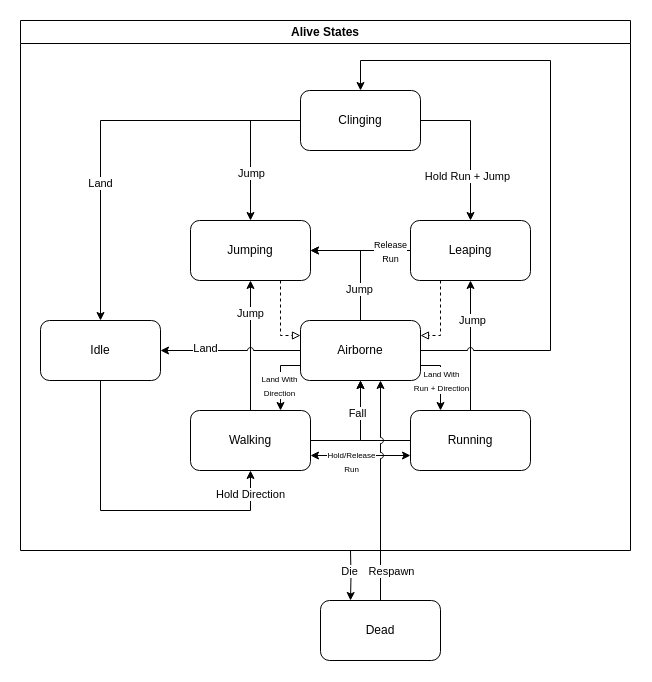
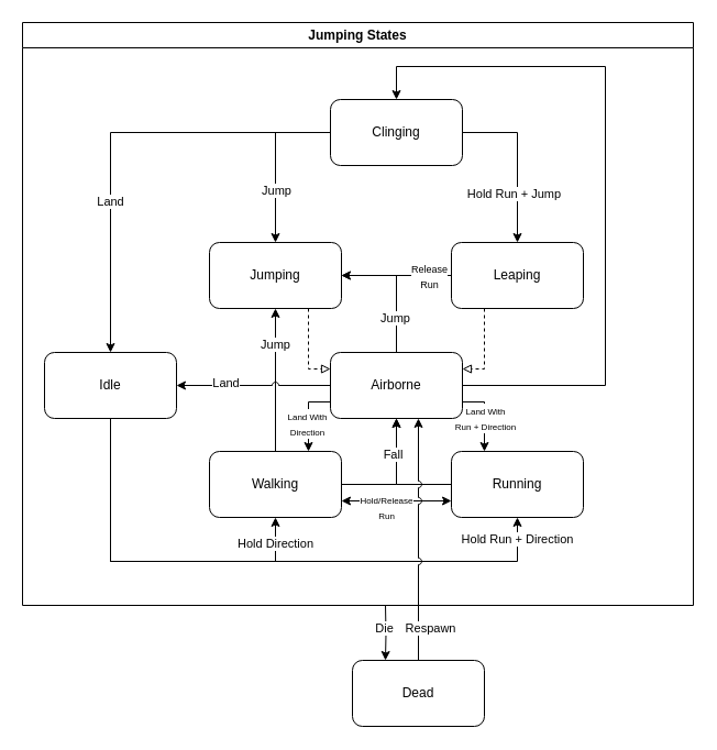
- <mxCell id="46" value="Alive States" style="swimlane;whiteSpace=wrap;html=1;startSize=23;" vertex="1" parent="1"><mxGeometry x="20" y="20" width="610" height="530" as="geometry" /></mxCell>
+ <mxCell id="46" value="Jumping States" style="swimlane;whiteSpace=wrap;html=1;startSize=23;" vertex="1" parent="1"><mxGeometry x="20" y="20" width="610" height="530" as="geometry" /></mxCell>
- <mxCell id="13" style="edgeStyle=orthogonalEdgeStyle;rounded=0;orthogonalLoop=1;jettySize=auto;html=1;exitX=0.5;exitY=0;exitDx=0;exitDy=0;" edge="1" parent="1" source="17" target="23"><mxGeometry relative="1" as="geometry" /></mxCell>
- <mxCell id="14" value="Jump" style="edgeLabel;html=1;align=center;verticalAlign=middle;resizable=0;points=[];" vertex="1" connectable="0" parent="13"><mxGeometry x="0.399" y="-1" relative="1" as="geometry"><mxPoint as="offset" /></mxGeometry></mxCell>
+ <mxCell id="4" style="edgeStyle=orthogonalEdgeStyle;rounded=0;orthogonalLoop=1;jettySize=auto;html=1;exitX=0.5;exitY=1;exitDx=0;exitDy=0;entryX=0.5;entryY=1;entryDx=0;entryDy=0;" edge="1" parent="1" source="6" target="17"><mxGeometry relative="1" as="geometry"><Array as="points"><mxPoint x="100" y="510" /><mxPoint x="470" y="510" /></Array></mxGeometry></mxCell>
+ <mxCell id="5" value="Hold Run + Direction" style="edgeLabel;html=1;align=center;verticalAlign=middle;resizable=0;points=[];" vertex="1" connectable="0" parent="4"><mxGeometry x="0.929" y="1" relative="1" as="geometry"><mxPoint as="offset" /></mxGeometry></mxCell>
